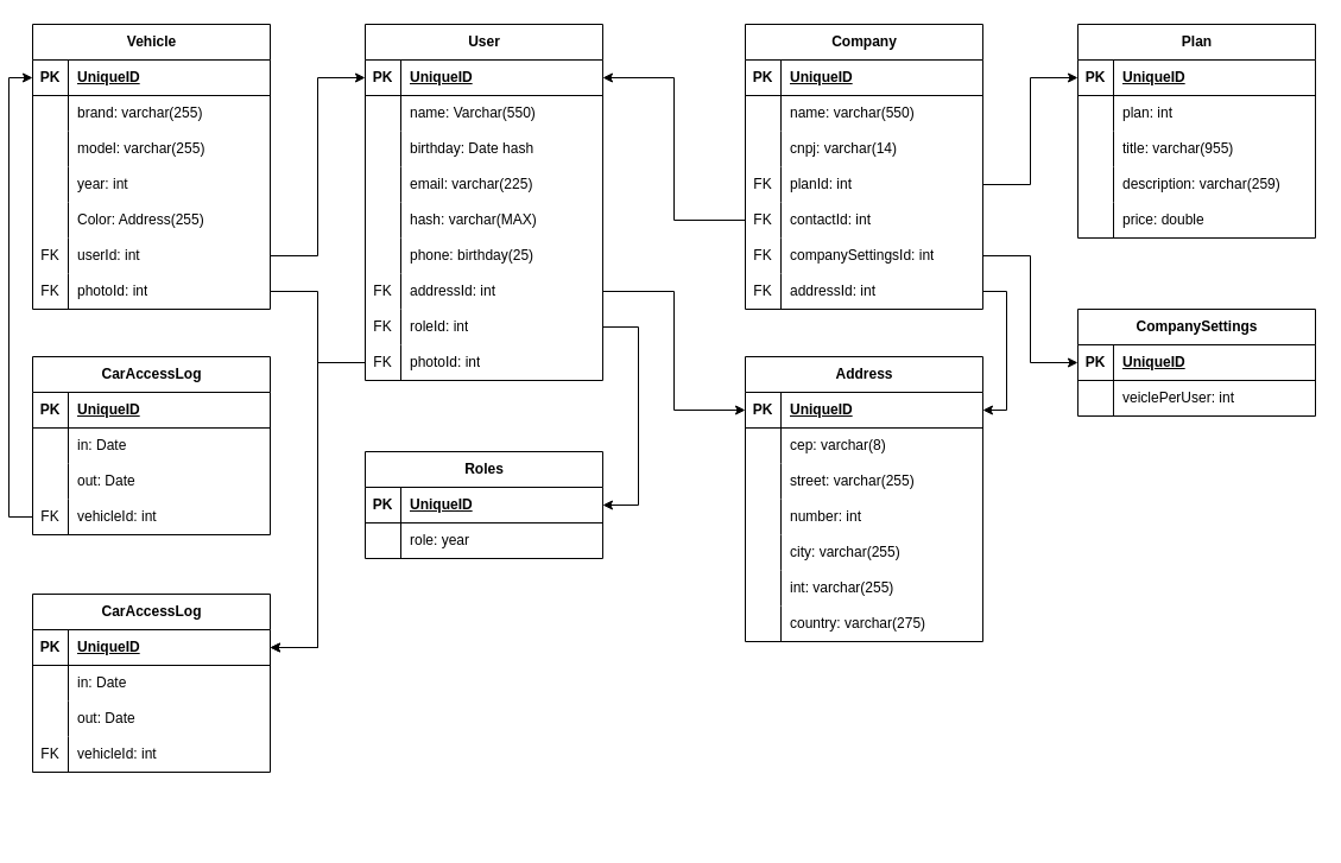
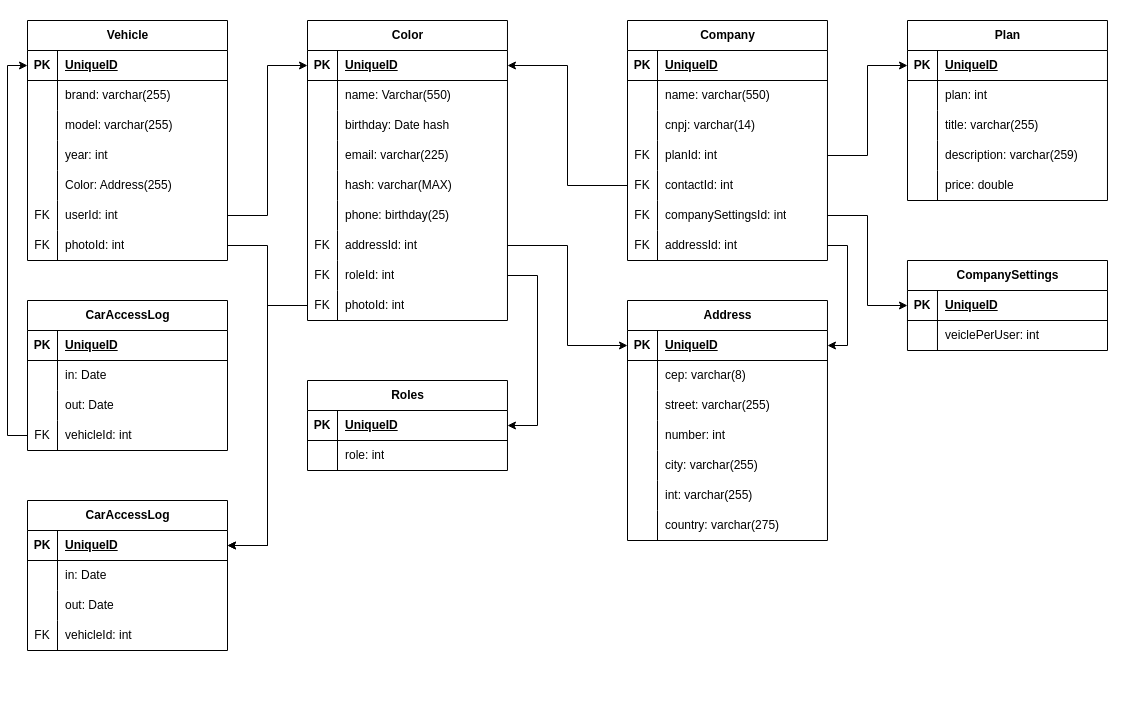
- <mxCell id="24" value="User" style="shape=table;startSize=30;container=1;collapsible=1;childLayout=tableLayout;fixedRows=1;rowLines=0;fontStyle=1;align=center;resizeLast=1;html=1;" vertex="1" parent="1"><mxGeometry x="300" y="20" width="199.97" height="300" as="geometry" /></mxCell>
+ <mxCell id="24" value="Color" style="shape=table;startSize=30;container=1;collapsible=1;childLayout=tableLayout;fixedRows=1;rowLines=0;fontStyle=1;align=center;resizeLast=1;html=1;" vertex="1" parent="1"><mxGeometry x="300" y="20" width="199.97" height="300" as="geometry" /></mxCell>
- <mxCell id="112" value="title: varchar(955)" style="shape=partialRectangle;connectable=0;fillColor=none;top=0;left=0;bottom=0;right=0;align=left;spacingLeft=6;overflow=hidden;whiteSpace=wrap;html=1;" vertex="1" parent="110"><mxGeometry x="30" width="169.97" height="30" as="geometry"><mxRectangle width="169.97" height="30" as="alternateBounds" /></mxGeometry></mxCell>
+ <mxCell id="112" value="title: varchar(255)" style="shape=partialRectangle;connectable=0;fillColor=none;top=0;left=0;bottom=0;right=0;align=left;spacingLeft=6;overflow=hidden;whiteSpace=wrap;html=1;" vertex="1" parent="110"><mxGeometry x="30" width="169.97" height="30" as="geometry"><mxRectangle width="169.97" height="30" as="alternateBounds" /></mxGeometry></mxCell>
- <mxCell id="58" value="role: year" style="shape=partialRectangle;connectable=0;fillColor=none;top=0;left=0;bottom=0;right=0;align=left;spacingLeft=6;overflow=hidden;whiteSpace=wrap;html=1;" vertex="1" parent="56"><mxGeometry x="30" width="169.97" height="30" as="geometry"><mxRectangle width="169.97" height="30" as="alternateBounds" /></mxGeometry></mxCell>
+ <mxCell id="58" value="role: int" style="shape=partialRectangle;connectable=0;fillColor=none;top=0;left=0;bottom=0;right=0;align=left;spacingLeft=6;overflow=hidden;whiteSpace=wrap;html=1;" vertex="1" parent="56"><mxGeometry x="30" width="169.97" height="30" as="geometry"><mxRectangle width="169.97" height="30" as="alternateBounds" /></mxGeometry></mxCell>
